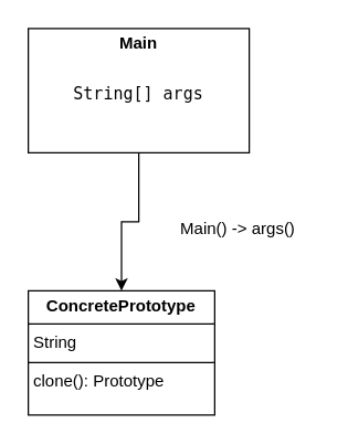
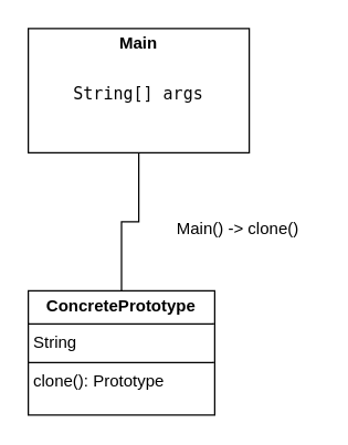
- <mxCell id="5" value="Main() -&amp;gt; args()" style="text;html=1;align=center;verticalAlign=middle;whiteSpace=wrap;rounded=0;" vertex="1" parent="1"><mxGeometry x="114" y="150" width="116" height="30" as="geometry" /></mxCell>
+ <mxCell id="5" value="Main() -&amp;gt; clone()" style="text;html=1;align=center;verticalAlign=middle;whiteSpace=wrap;rounded=0;" vertex="1" parent="1"><mxGeometry x="114" y="150" width="116" height="30" as="geometry" /></mxCell>
- <mxCell id="2" style="edgeStyle=orthogonalEdgeStyle;rounded=0;orthogonalLoop=1;jettySize=auto;html=1;exitX=0.5;exitY=1;exitDx=0;exitDy=0;entryX=0.5;entryY=0;entryDx=0;entryDy=0;" edge="1" parent="1" source="3" target="4"><mxGeometry relative="1" as="geometry" /></mxCell>
+ <mxCell id="2" style="edgeStyle=orthogonalEdgeStyle;rounded=0;orthogonalLoop=1;jettySize=auto;html=1;exitX=0.5;exitY=1;exitDx=0;exitDy=0;entryX=0.5;entryY=0;entryDx=0;entryDy=0;endArrow=none;" edge="1" parent="1" source="3" target="4"><mxGeometry relative="1" as="geometry" /></mxCell>
